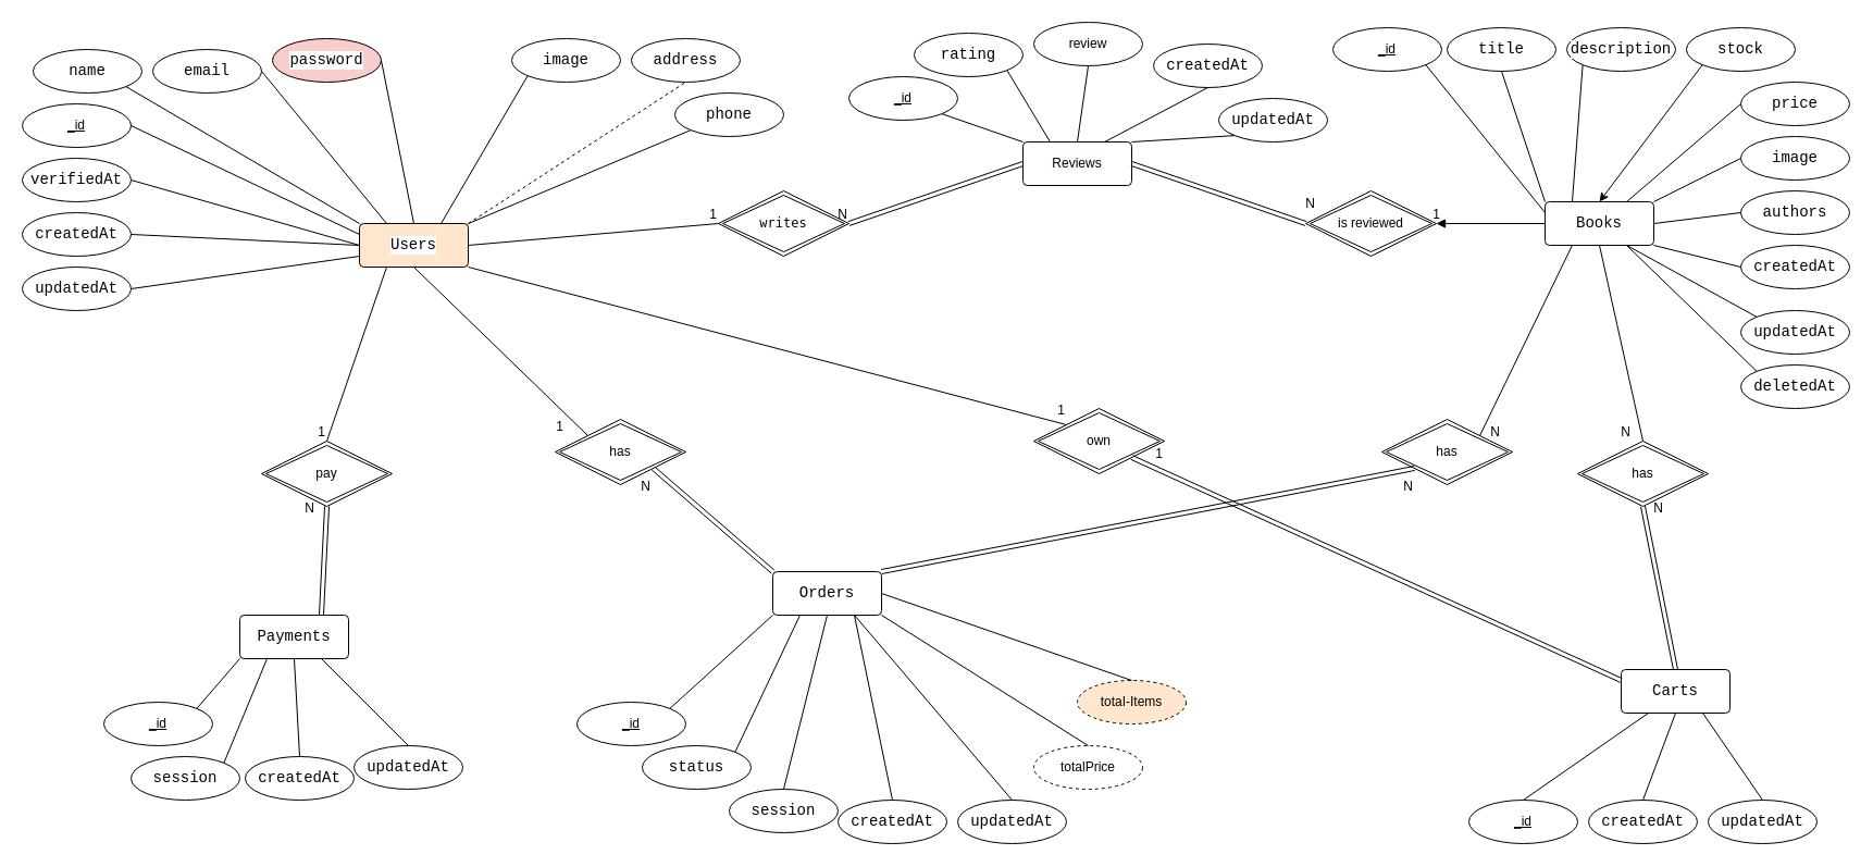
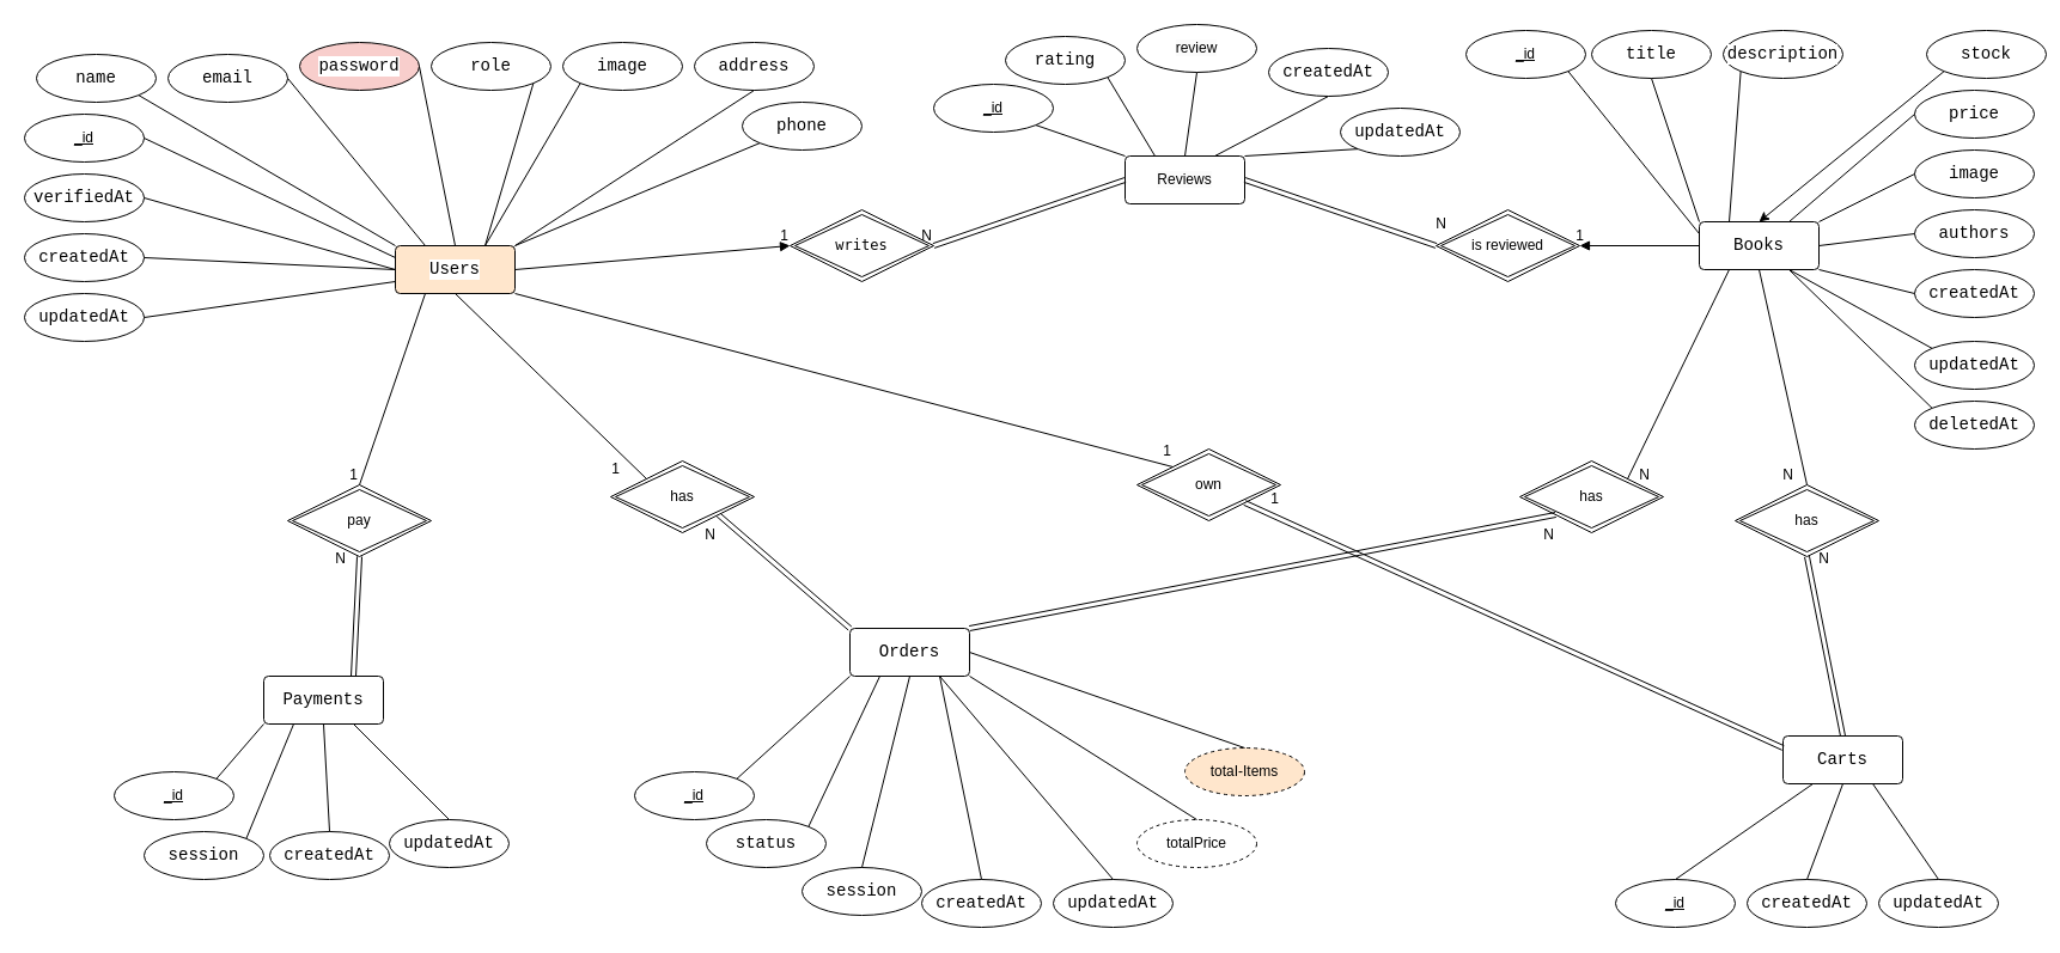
- <mxCell id="16" value="&lt;pre style=&quot;user-select: text; font-family: &amp;quot;Courier New&amp;quot;, Courier, monospace, arial, sans-serif; margin-top: 0px; margin-bottom: 0px; text-wrap-mode: wrap; overflow-wrap: break-word; background-color: rgb(255, 255, 255); font-size: 14px; text-align: left;&quot; class=&quot;ndfHFb-c4YZDc-fmcmS-DARUcf&quot;&gt;stock&lt;/pre&gt;" style="ellipse;whiteSpace=wrap;html=1;align=center;" vertex="1" parent="1"><mxGeometry x="1550" y="25" width="100" height="40" as="geometry" /></mxCell>
+ <mxCell id="16" value="&lt;pre style=&quot;user-select: text; font-family: &amp;quot;Courier New&amp;quot;, Courier, monospace, arial, sans-serif; margin-top: 0px; margin-bottom: 0px; text-wrap-mode: wrap; overflow-wrap: break-word; background-color: rgb(255, 255, 255); font-size: 14px; text-align: left;&quot; class=&quot;ndfHFb-c4YZDc-fmcmS-DARUcf&quot;&gt;stock&lt;/pre&gt;" style="ellipse;whiteSpace=wrap;html=1;align=center;" vertex="1" parent="1"><mxGeometry x="1610" y="25" width="100" height="40" as="geometry" /></mxCell>
+ <mxCell id="8" value="&lt;pre style=&quot;user-select: text; font-family: &amp;quot;Courier New&amp;quot;, Courier, monospace, arial, sans-serif; margin-top: 0px; margin-bottom: 0px; text-wrap-mode: wrap; overflow-wrap: break-word; background-color: rgb(255, 255, 255); font-size: 14px; text-align: left;&quot; class=&quot;ndfHFb-c4YZDc-fmcmS-DARUcf&quot;&gt;role&lt;/pre&gt;" style="ellipse;whiteSpace=wrap;html=1;align=center;" vertex="1" parent="1"><mxGeometry x="360" y="35" width="100" height="40" as="geometry" /></mxCell>
+ <mxCell id="41" value="" style="endArrow=none;html=1;rounded=0;exitX=0.75;exitY=0;exitDx=0;exitDy=0;entryX=1;entryY=1;entryDx=0;entryDy=0;" edge="1" parent="1" source="2" target="8"><mxGeometry relative="1" as="geometry"><mxPoint x="510" y="225" as="sourcePoint" /><mxPoint x="580" y="155" as="targetPoint" /></mxGeometry></mxCell>
- <mxCell id="39" value="" style="endArrow=none;html=1;rounded=0;exitX=1;exitY=0;exitDx=0;exitDy=0;entryX=0.5;entryY=1;entryDx=0;entryDy=0;dashed=1;" edge="1" parent="1" source="2" target="10"><mxGeometry relative="1" as="geometry"><mxPoint y="185" as="sourcePoint" x="850" /><mxPoint x="920" y="115" as="targetPoint" /></mxGeometry></mxCell>
+ <mxCell id="39" value="" style="endArrow=none;html=1;rounded=0;exitX=1;exitY=0;exitDx=0;exitDy=0;entryX=0.5;entryY=1;entryDx=0;entryDy=0;" edge="1" parent="1" source="2" target="10"><mxGeometry relative="1" as="geometry"><mxPoint y="185" as="sourcePoint" x="850" /><mxPoint x="920" y="115" as="targetPoint" /></mxGeometry></mxCell>
- <mxCell id="111" value="" style="endArrow=none;html=1;rounded=0;exitX=1;exitY=0.5;exitDx=0;exitDy=0;entryX=0;entryY=0.5;entryDx=0;entryDy=0;" edge="1" parent="1" source="2" target="110"><mxGeometry relative="1" as="geometry"><mxPoint x="1500" y="655" as="sourcePoint" /><mxPoint x="1060" y="430" as="targetPoint" /></mxGeometry></mxCell>
+ <mxCell id="111" value="" style="endArrow=block;html=1;rounded=0;exitX=1;exitY=0.5;exitDx=0;exitDy=0;entryX=0;entryY=0.5;entryDx=0;entryDy=0;" edge="1" parent="1" source="2" target="110"><mxGeometry relative="1" as="geometry"><mxPoint x="1500" y="655" as="sourcePoint" /><mxPoint x="1060" y="430" as="targetPoint" /></mxGeometry></mxCell>
